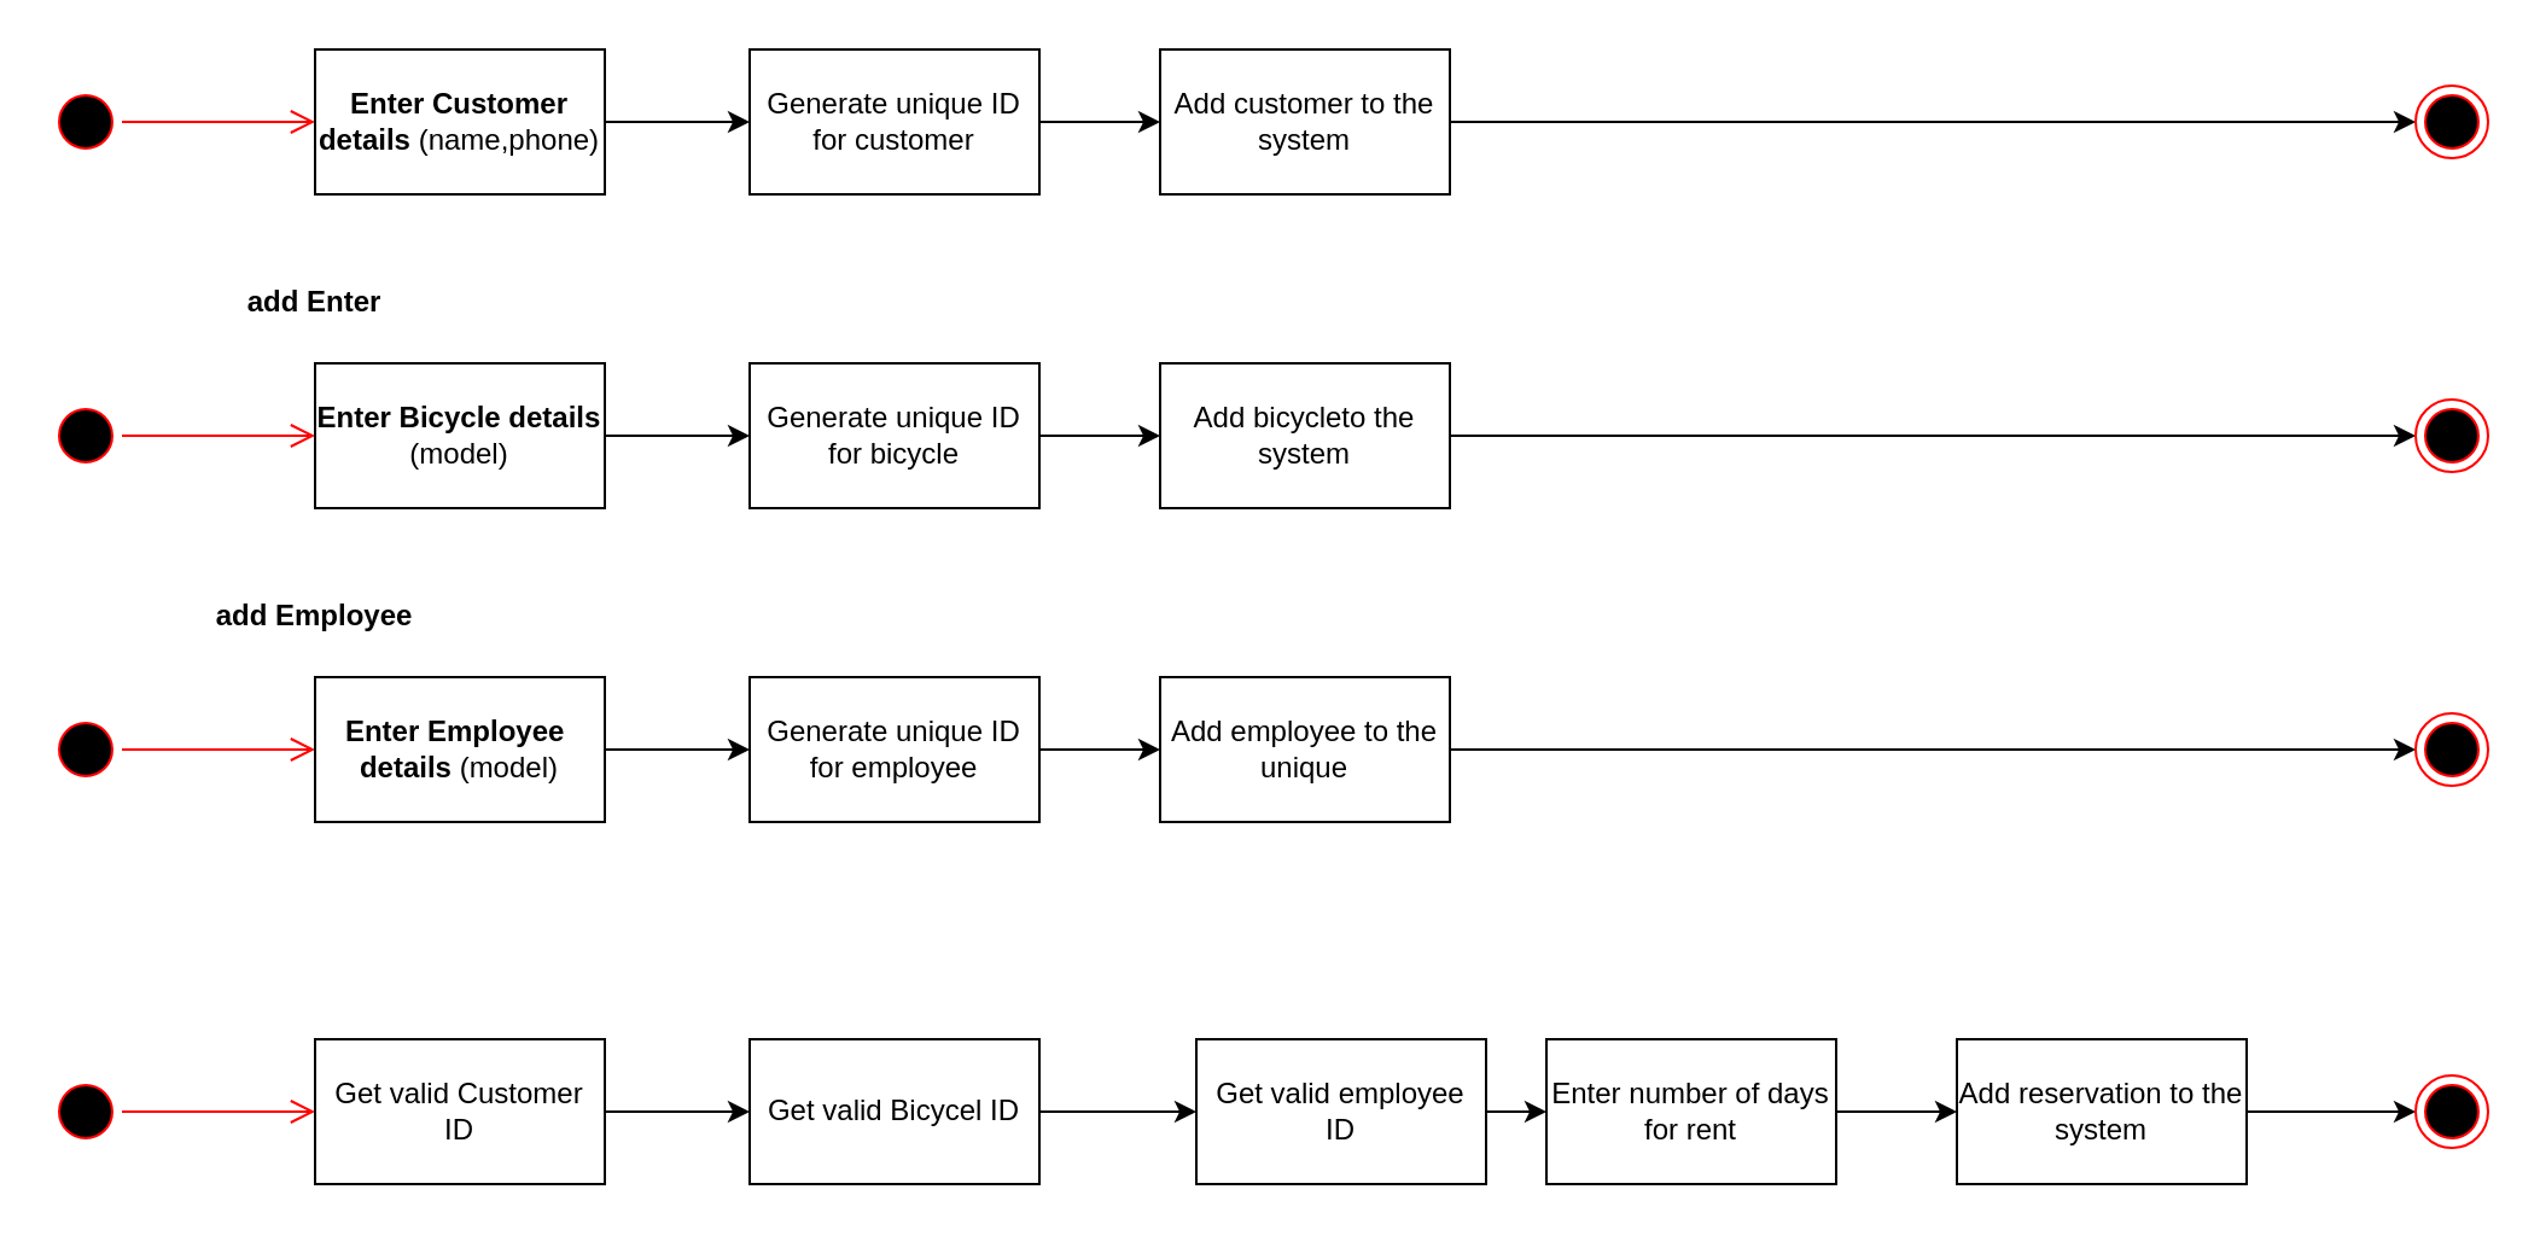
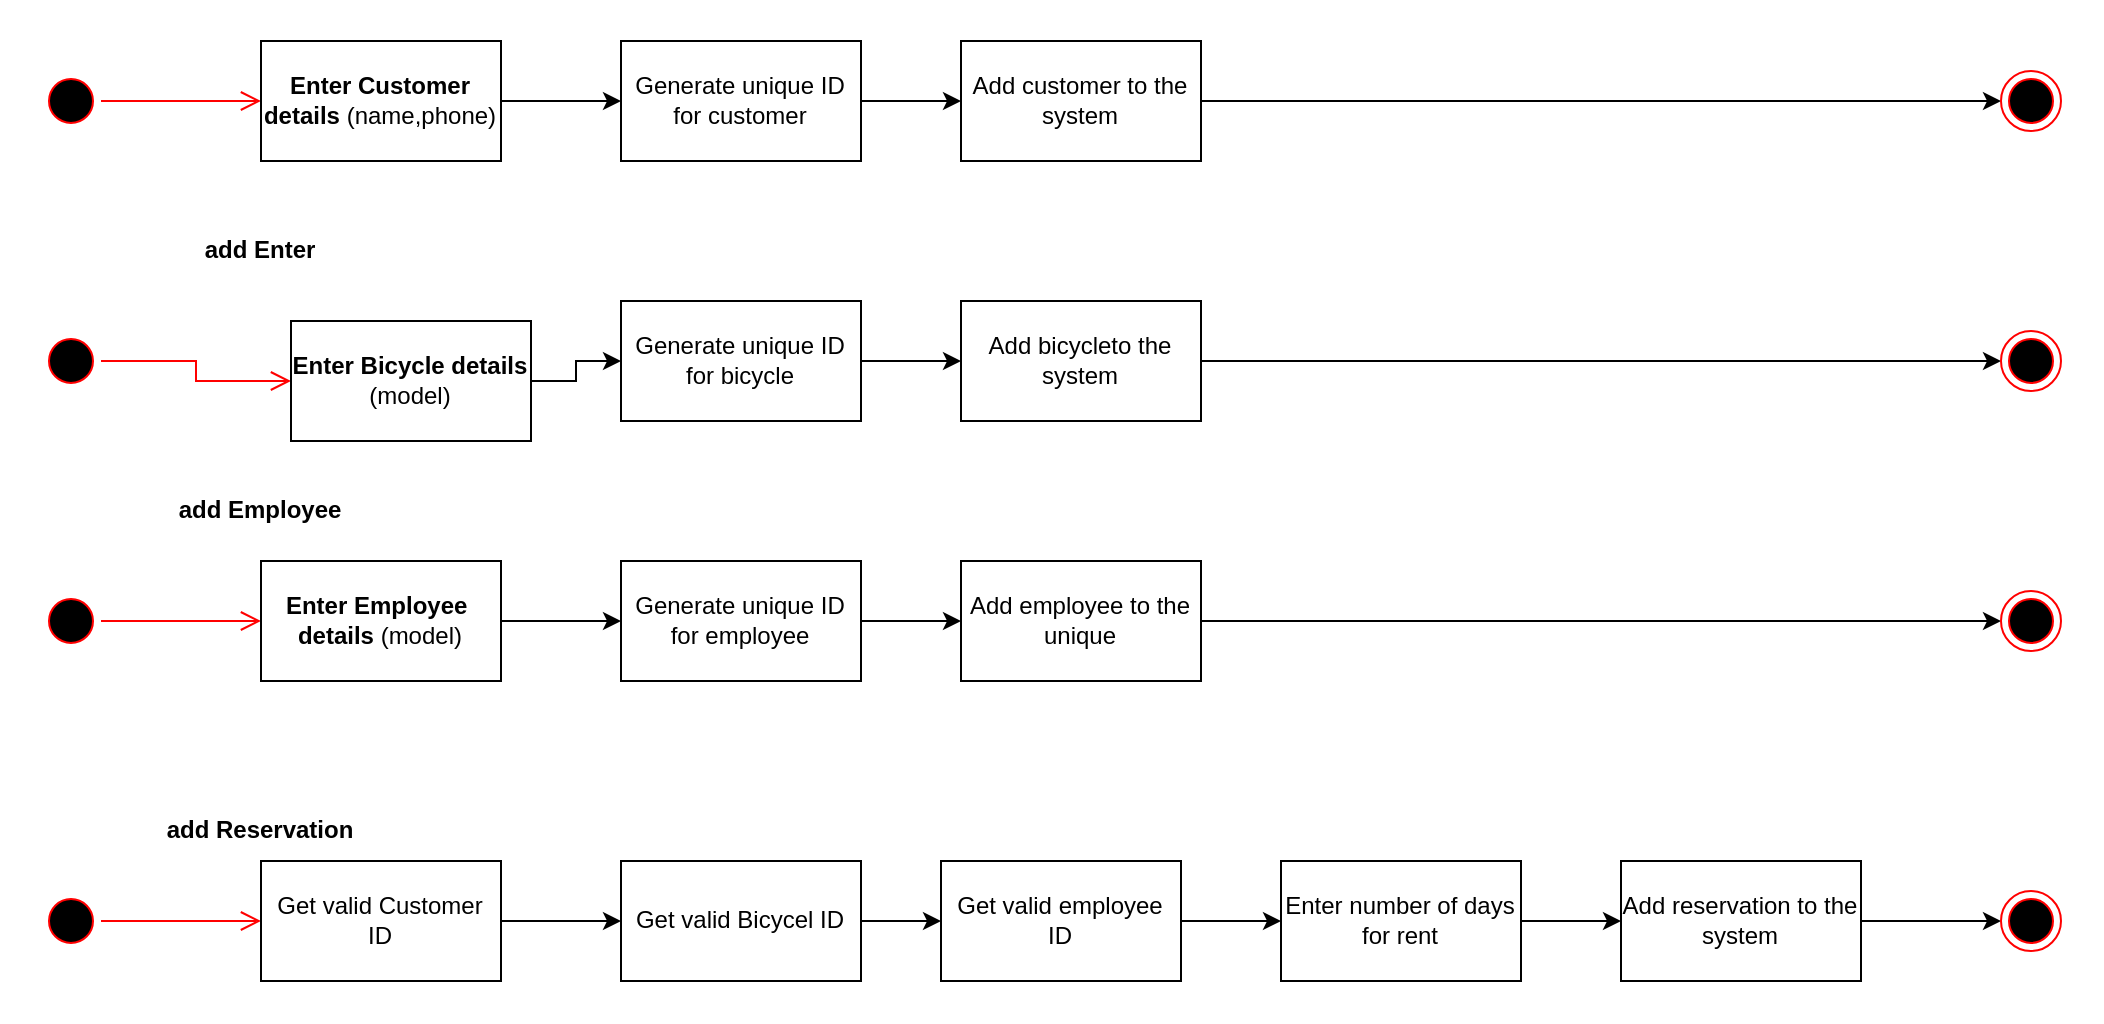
- <mxCell id="15" value="&lt;strong&gt;Enter Bicycle details&lt;/strong&gt; (model)" style="rounded=0;whiteSpace=wrap;html=1;" vertex="1" parent="1"><mxGeometry x="130" y="150" width="120" height="60" as="geometry" /></mxCell>
+ <mxCell id="15" value="&lt;strong&gt;Enter Bicycle details&lt;/strong&gt; (model)" style="rounded=0;whiteSpace=wrap;html=1;" vertex="1" parent="1"><mxGeometry x="145" y="160" width="120" height="60" as="geometry" /></mxCell>
+ <mxCell id="44" value="&lt;b&gt;add Reservation&lt;/b&gt;" style="text;html=1;strokeColor=none;fillColor=none;align=center;verticalAlign=middle;whiteSpace=wrap;rounded=0;" vertex="1" parent="1"><mxGeometry x="60" y="400" width="140" height="30" as="geometry" /></mxCell>
- <mxCell id="38" value="Get valid employee ID" style="rounded=0;whiteSpace=wrap;html=1;" vertex="1" parent="1"><mxGeometry x="495" y="430" width="120" height="60" as="geometry" /></mxCell>
+ <mxCell id="38" value="Get valid employee ID" style="rounded=0;whiteSpace=wrap;html=1;" vertex="1" parent="1"><mxGeometry x="470" y="430" width="120" height="60" as="geometry" /></mxCell>
